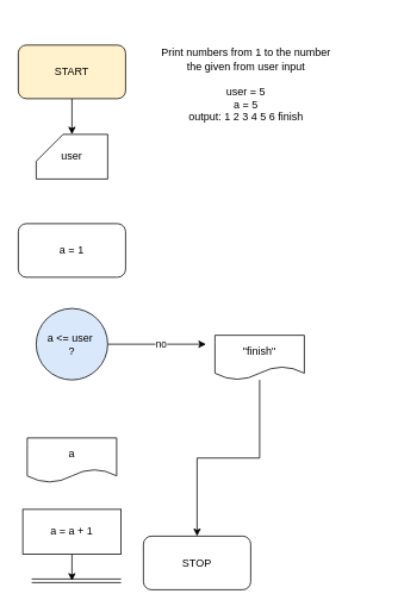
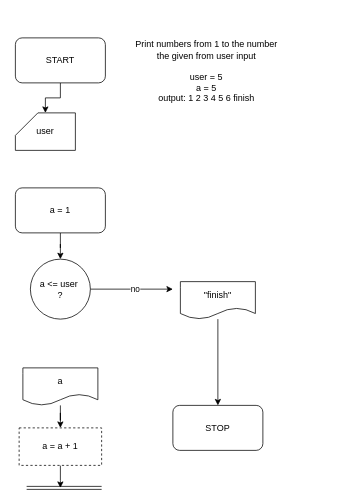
- <mxCell id="3" value="START" style="rounded=1;whiteSpace=wrap;html=1;fillColor=#fff2cc;" vertex="1" parent="1"><mxGeometry x="20" y="50" width="120" height="60" as="geometry" /></mxCell>
+ <mxCell id="3" value="START" style="rounded=1;whiteSpace=wrap;html=1;" vertex="1" parent="1"><mxGeometry x="20" y="50" width="120" height="60" as="geometry" /></mxCell>
- <mxCell id="18" value="user" style="shape=card;whiteSpace=wrap;html=1;" vertex="1" parent="1"><mxGeometry x="40" y="150" width="80" height="50" as="geometry" /></mxCell>
+ <mxCell id="18" value="user" style="shape=card;whiteSpace=wrap;html=1;" vertex="1" parent="1"><mxGeometry x="20" y="150" width="80" height="50" as="geometry" /></mxCell>
+ <mxCell id="6" value="" style="edgeStyle=orthogonalEdgeStyle;rounded=0;orthogonalLoop=1;jettySize=auto;html=1;" edge="1" parent="1" source="7" target="14"><mxGeometry relative="1" as="geometry" /></mxCell>
- <mxCell id="14" value="a &amp;lt;= user&amp;nbsp;&lt;br&gt;?" style="ellipse;whiteSpace=wrap;html=1;aspect=fixed;fillColor=#dae8fc;" vertex="1" parent="1"><mxGeometry x="40" y="345" width="80" height="80" as="geometry" /></mxCell>
+ <mxCell id="14" value="a &amp;lt;= user&amp;nbsp;&lt;br&gt;?" style="ellipse;whiteSpace=wrap;html=1;aspect=fixed;" vertex="1" parent="1"><mxGeometry x="40" y="345" width="80" height="80" as="geometry" /></mxCell>
+ <mxCell id="8" value="" style="edgeStyle=orthogonalEdgeStyle;rounded=0;orthogonalLoop=1;jettySize=auto;html=1;" edge="1" parent="1" source="9" target="11"><mxGeometry relative="1" as="geometry" /></mxCell>
- <mxCell id="11" value="a = a + 1" style="rounded=0;whiteSpace=wrap;html=1;" vertex="1" parent="1"><mxGeometry x="25" y="570" width="110" height="50" as="geometry" /></mxCell>
+ <mxCell id="11" value="a = a + 1" style="rounded=0;whiteSpace=wrap;html=1;dashed=1;" vertex="1" parent="1"><mxGeometry x="25" y="570" width="110" height="50" as="geometry" /></mxCell>
- <mxCell id="4" value="STOP" style="rounded=1;whiteSpace=wrap;html=1;" vertex="1" parent="1"><mxGeometry x="160" y="600" width="120" height="60" as="geometry" /></mxCell>
+ <mxCell id="4" value="STOP" style="rounded=1;whiteSpace=wrap;html=1;" vertex="1" parent="1"><mxGeometry x="230" y="540" width="120" height="60" as="geometry" /></mxCell>
